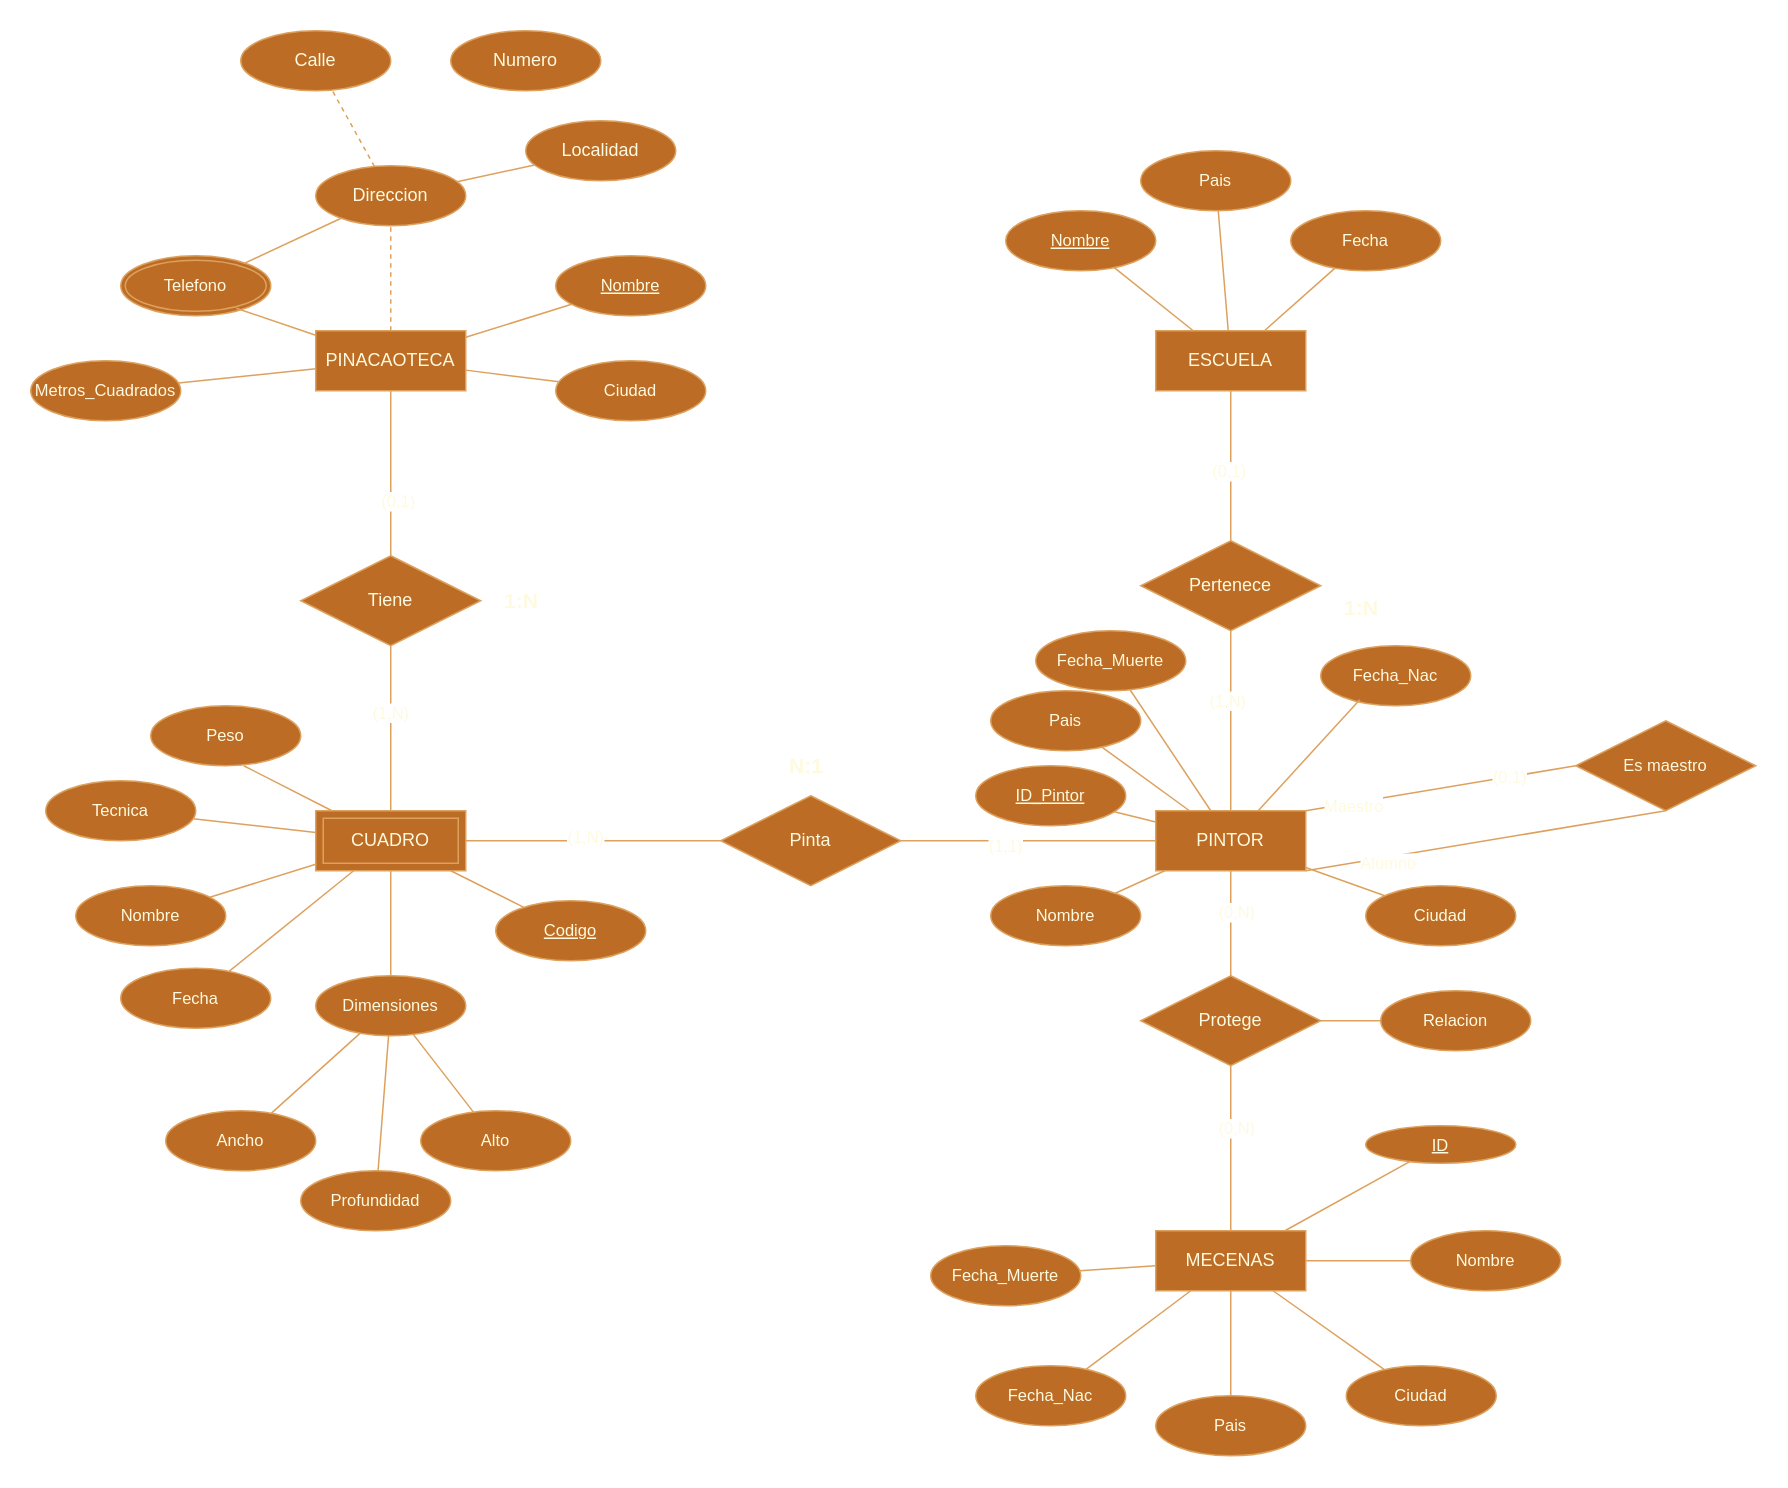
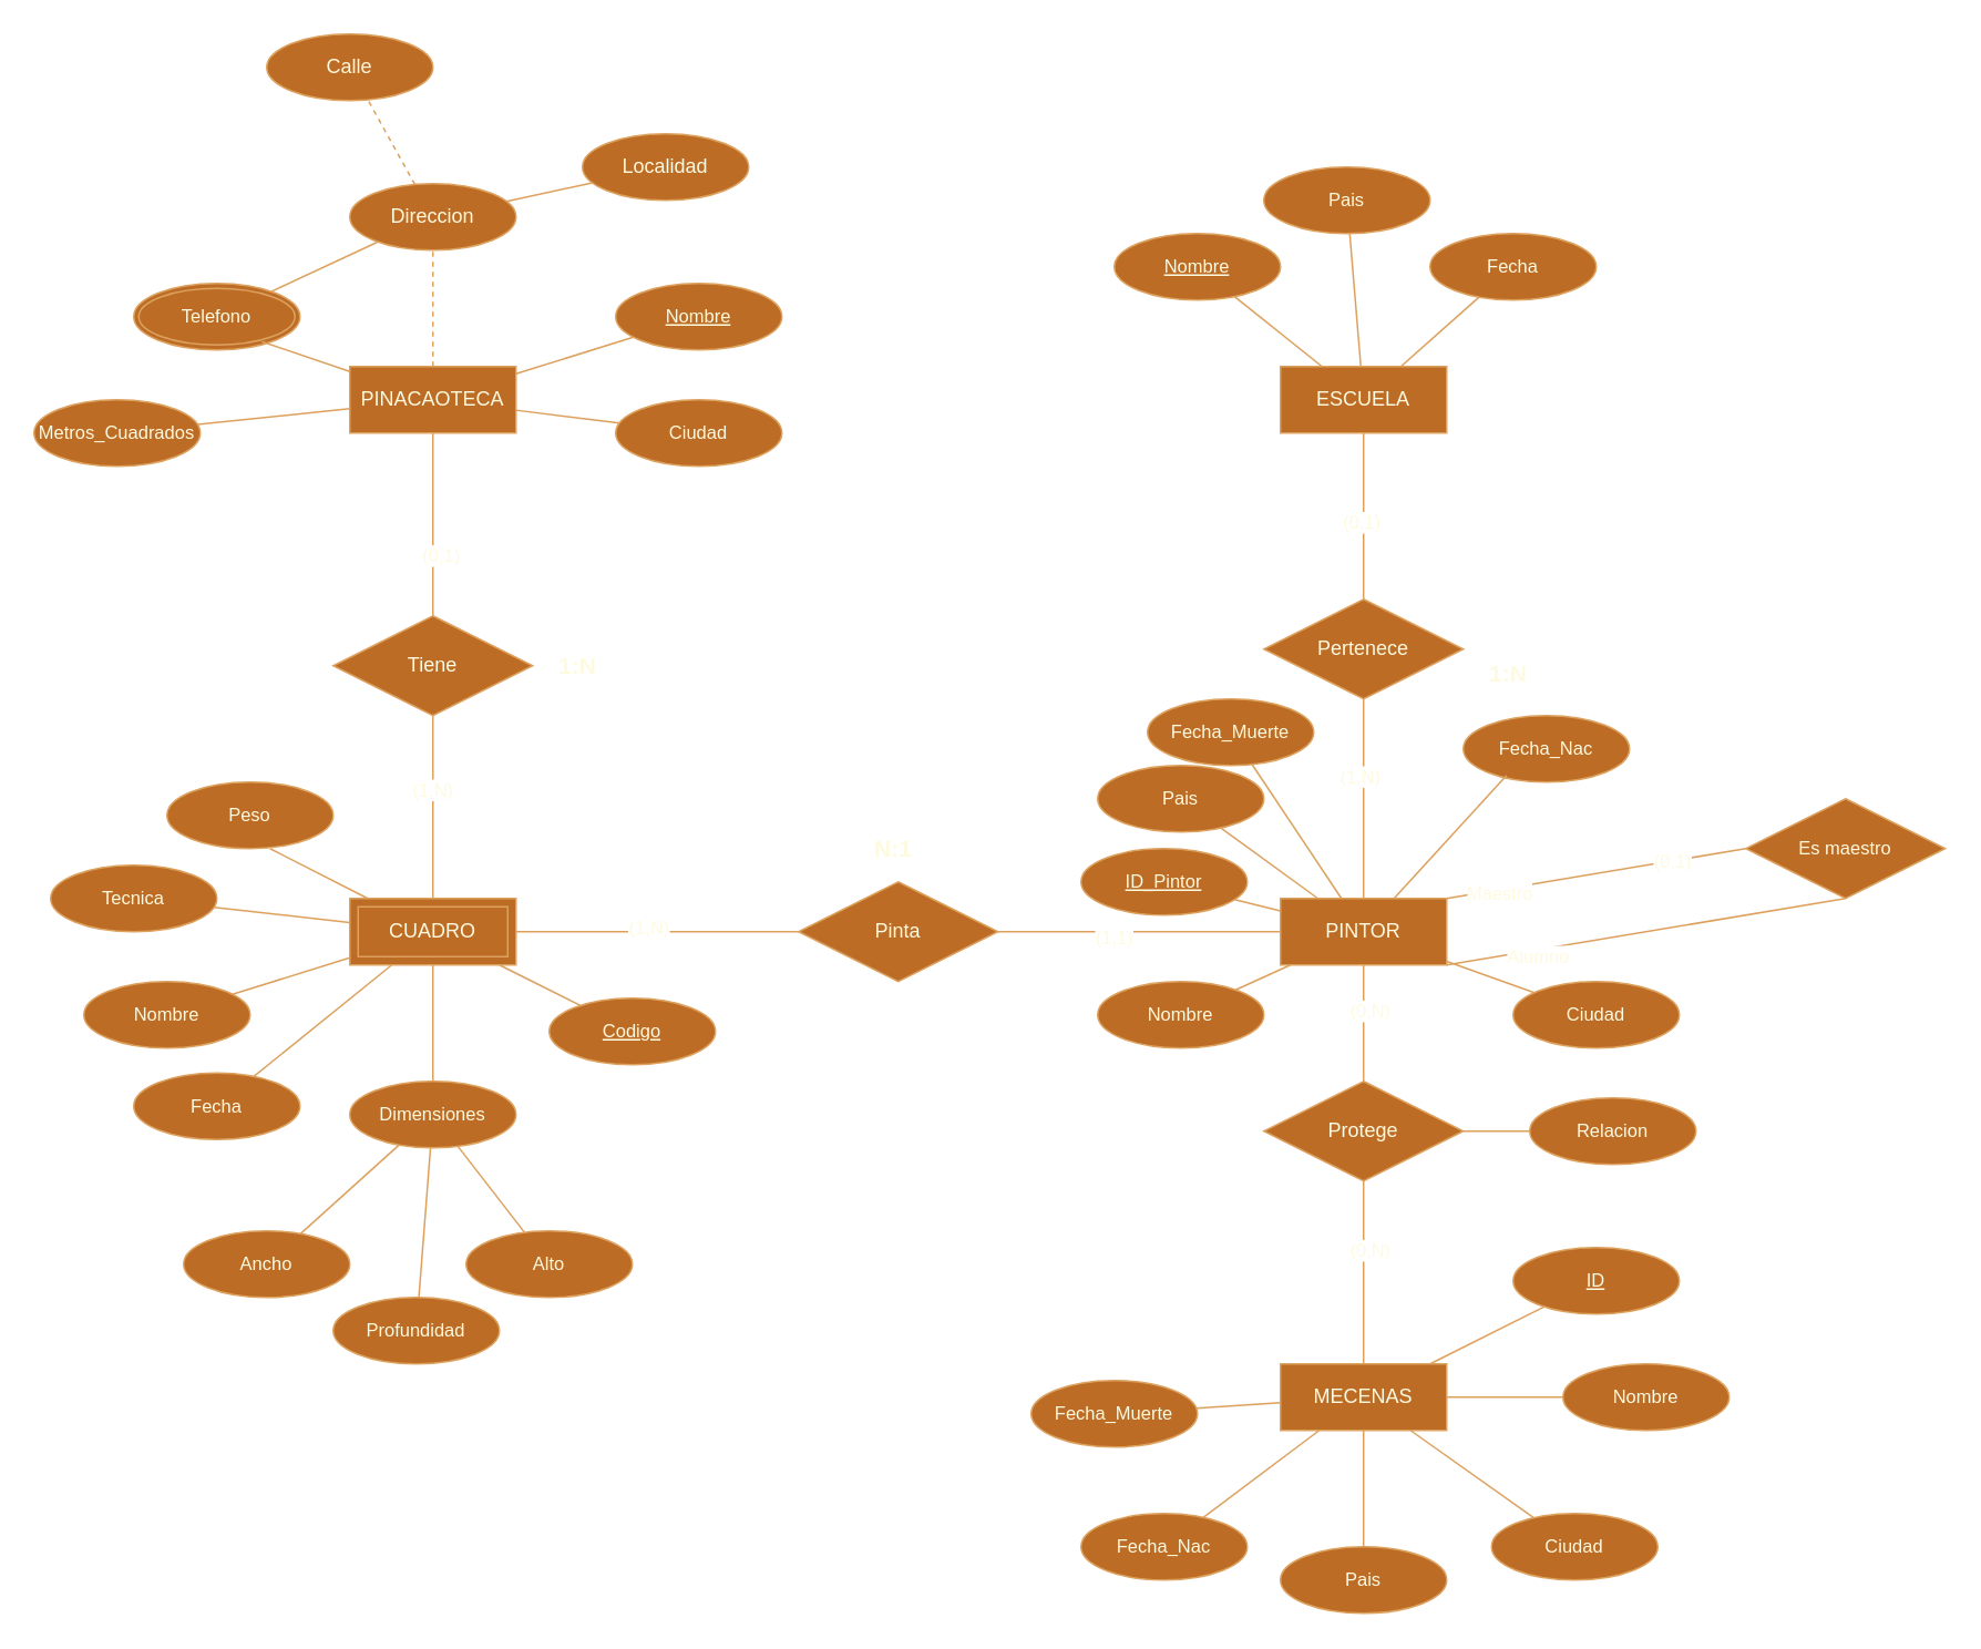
- <mxCell id="61" value="Numero" style="ellipse;whiteSpace=wrap;html=1;align=center;strokeColor=#DDA15E;fontColor=#FEFAE0;fillColor=#BC6C25;" vertex="1" parent="1"><mxGeometry x="300" y="20" width="100" height="40" as="geometry" /></mxCell>
- <mxCell id="93" value="ID" style="ellipse;whiteSpace=wrap;html=1;align=center;fontStyle=4;strokeColor=#DDA15E;fontFamily=Helvetica;fontSize=11;fontColor=#FEFAE0;fillColor=#BC6C25;" vertex="1" parent="1"><mxGeometry x="910" y="750" width="100" height="25" as="geometry" /></mxCell>
+ <mxCell id="93" value="ID" style="ellipse;whiteSpace=wrap;html=1;align=center;fontStyle=4;strokeColor=#DDA15E;fontFamily=Helvetica;fontSize=11;fontColor=#FEFAE0;fillColor=#BC6C25;" vertex="1" parent="1"><mxGeometry x="910" y="750" width="100" height="40" as="geometry" /></mxCell>
